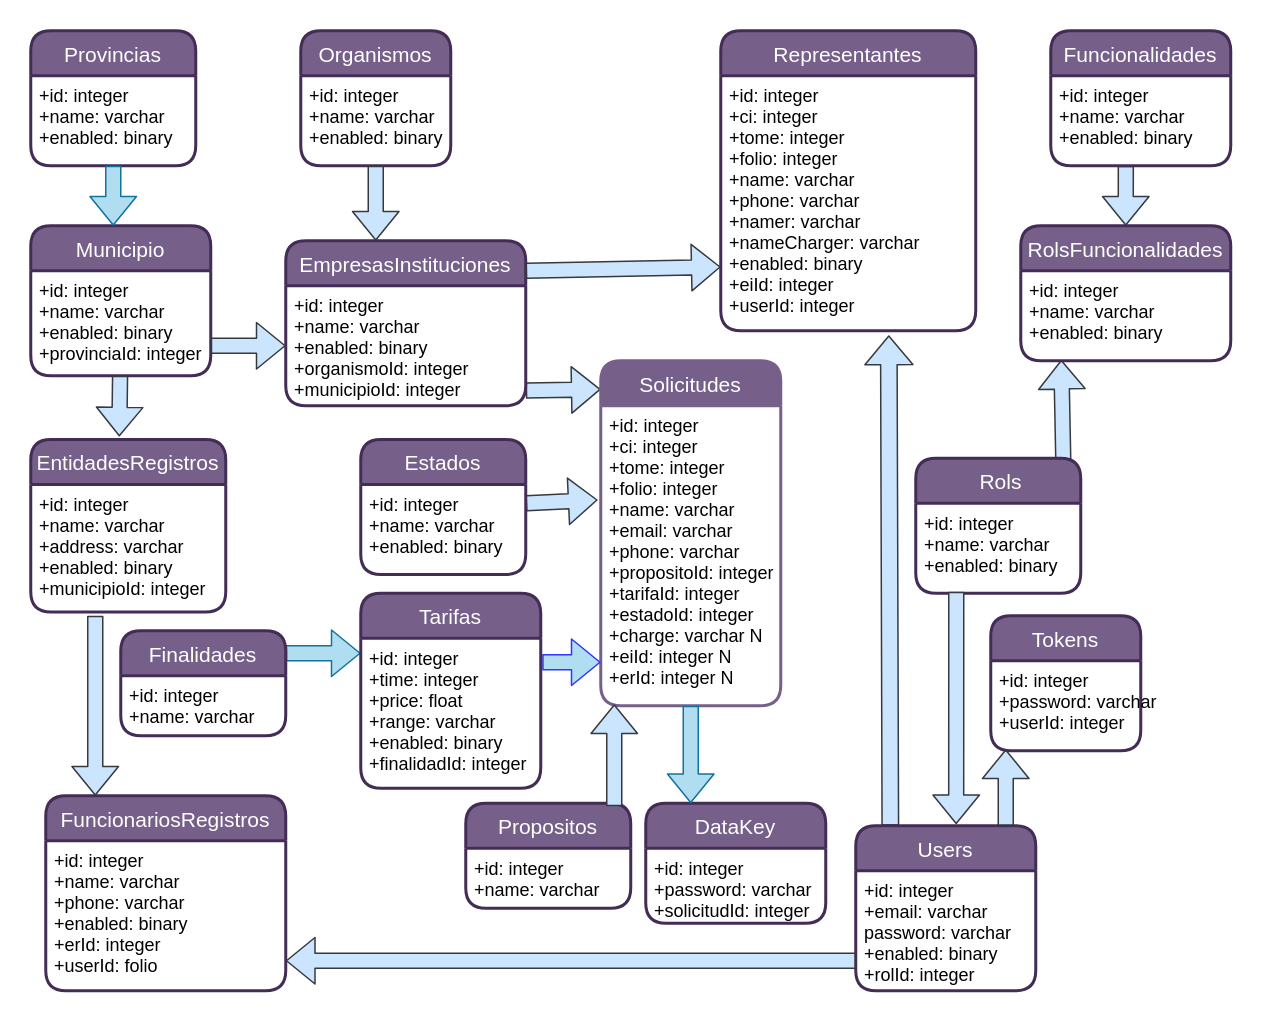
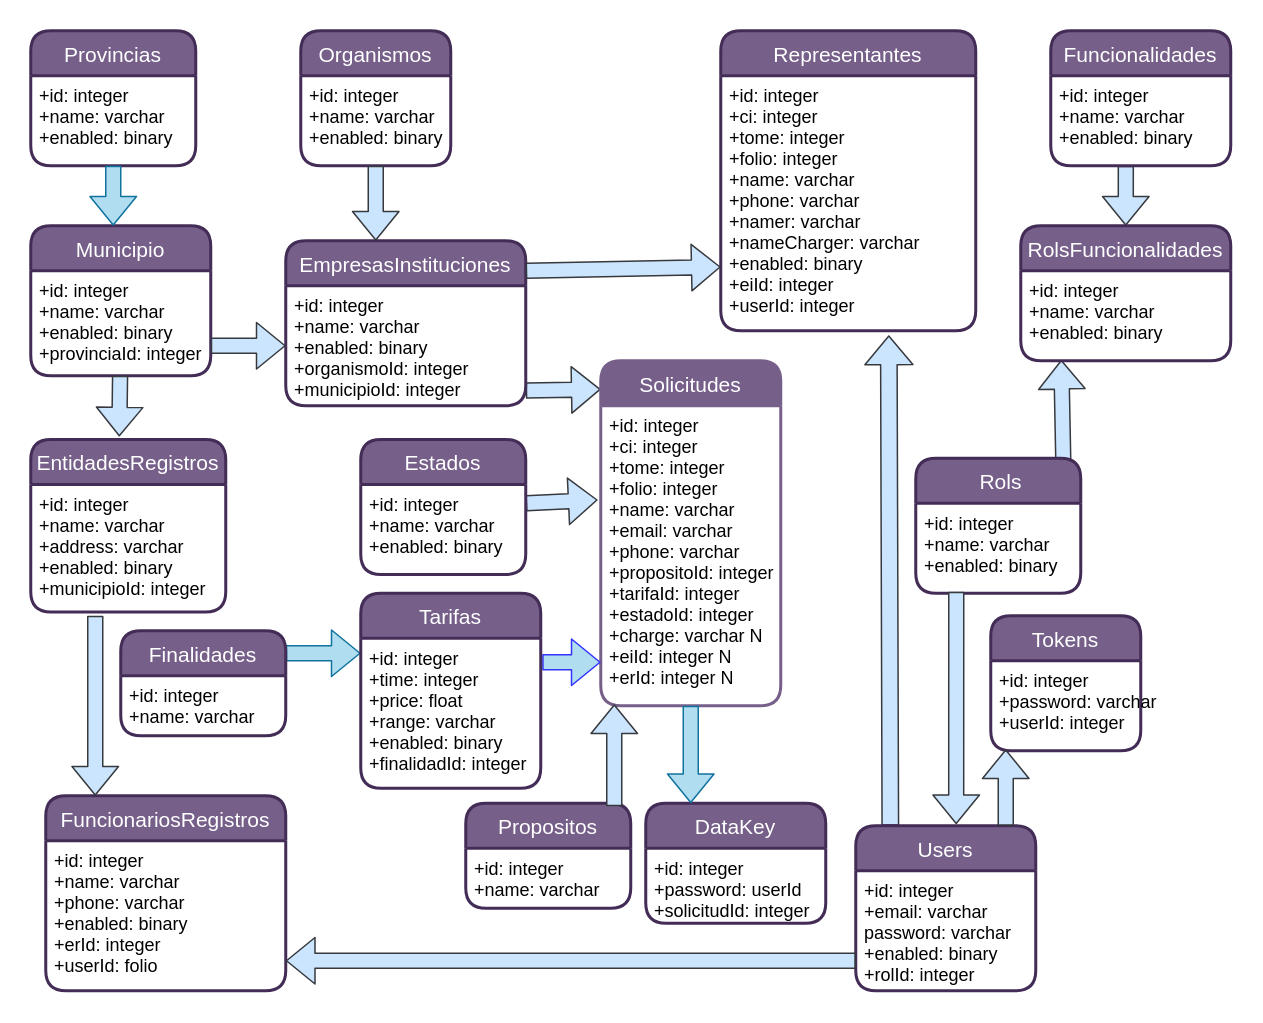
- <mxCell id="53" value="+id: integer&#10;+password: varchar&#10;+solicitudId: integer" style="align=left;strokeColor=none;fillColor=none;spacingLeft=4;fontSize=12;verticalAlign=top;resizable=0;rotatable=0;part=1;" parent="52" vertex="1"><mxGeometry y="30" width="120" height="50" as="geometry" /></mxCell>
+ <mxCell id="53" value="+id: integer&#10;+password: userId&#10;+solicitudId: integer" style="align=left;strokeColor=none;fillColor=none;spacingLeft=4;fontSize=12;verticalAlign=top;resizable=0;rotatable=0;part=1;" parent="52" vertex="1"><mxGeometry y="30" width="120" height="50" as="geometry" /></mxCell>
